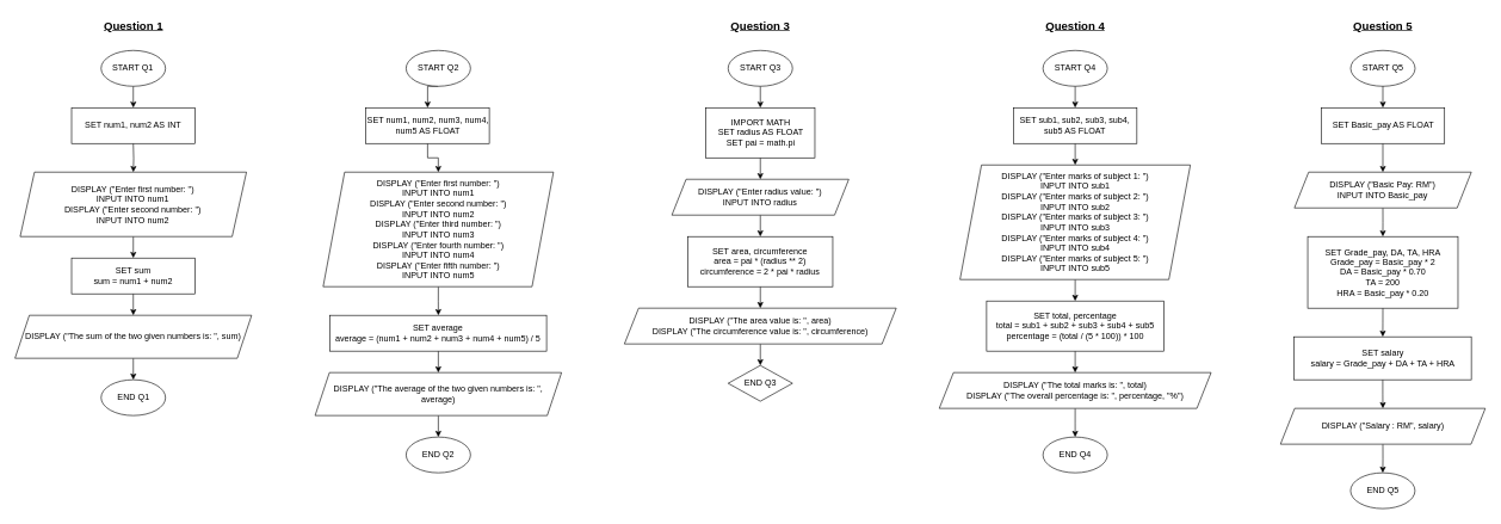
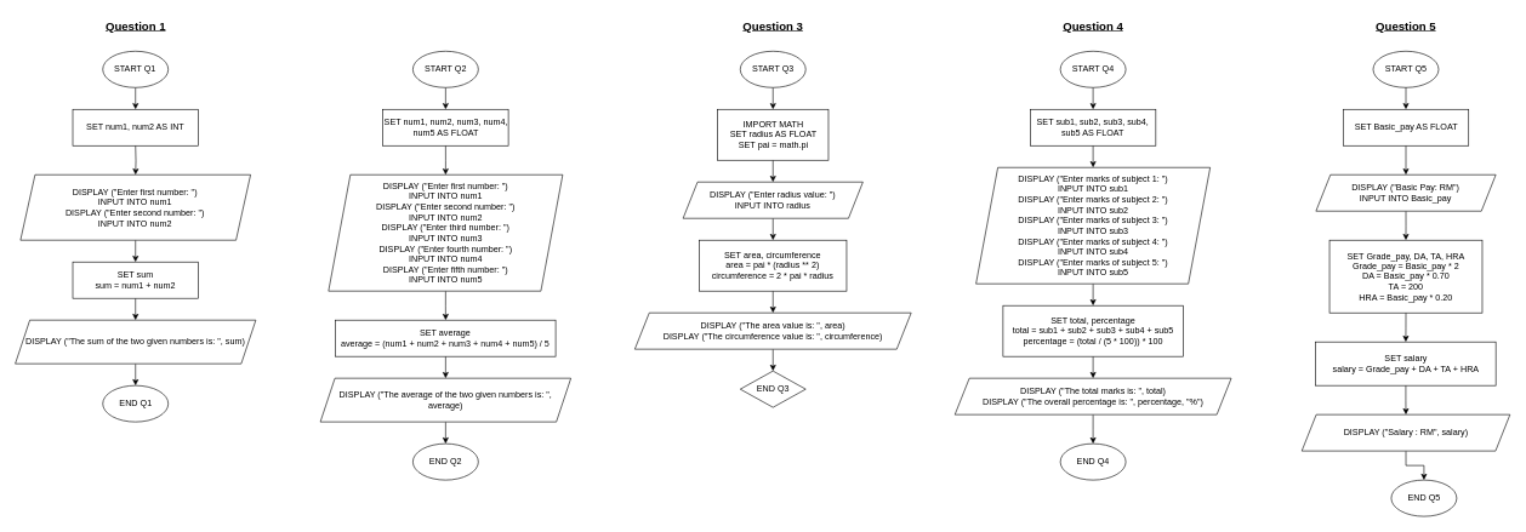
- <mxCell id="17" value="&lt;div&gt;SET num1, num2, num3, num4, num5 AS FLOAT&lt;/div&gt;" style="rounded=0;whiteSpace=wrap;html=1;" parent="1" vertex="1"><mxGeometry x="510.5" y="150" width="172.5" height="50" as="geometry" /></mxCell>
+ <mxCell id="17" value="&lt;div&gt;SET num1, num2, num3, num4, num5 AS FLOAT&lt;/div&gt;" style="rounded=0;whiteSpace=wrap;html=1;" parent="1" vertex="1"><mxGeometry x="525.5" y="150" width="172.5" height="50" as="geometry" /></mxCell>
- <mxCell id="62" value="END Q5" style="ellipse;whiteSpace=wrap;html=1;" vertex="1" parent="1"><mxGeometry x="1886.6" y="660" width="90" height="50" as="geometry" /></mxCell>
+ <mxCell id="62" value="END Q5" style="ellipse;whiteSpace=wrap;html=1;" vertex="1" parent="1"><mxGeometry x="1911.6" y="660" width="90" height="50" as="geometry" /></mxCell>
